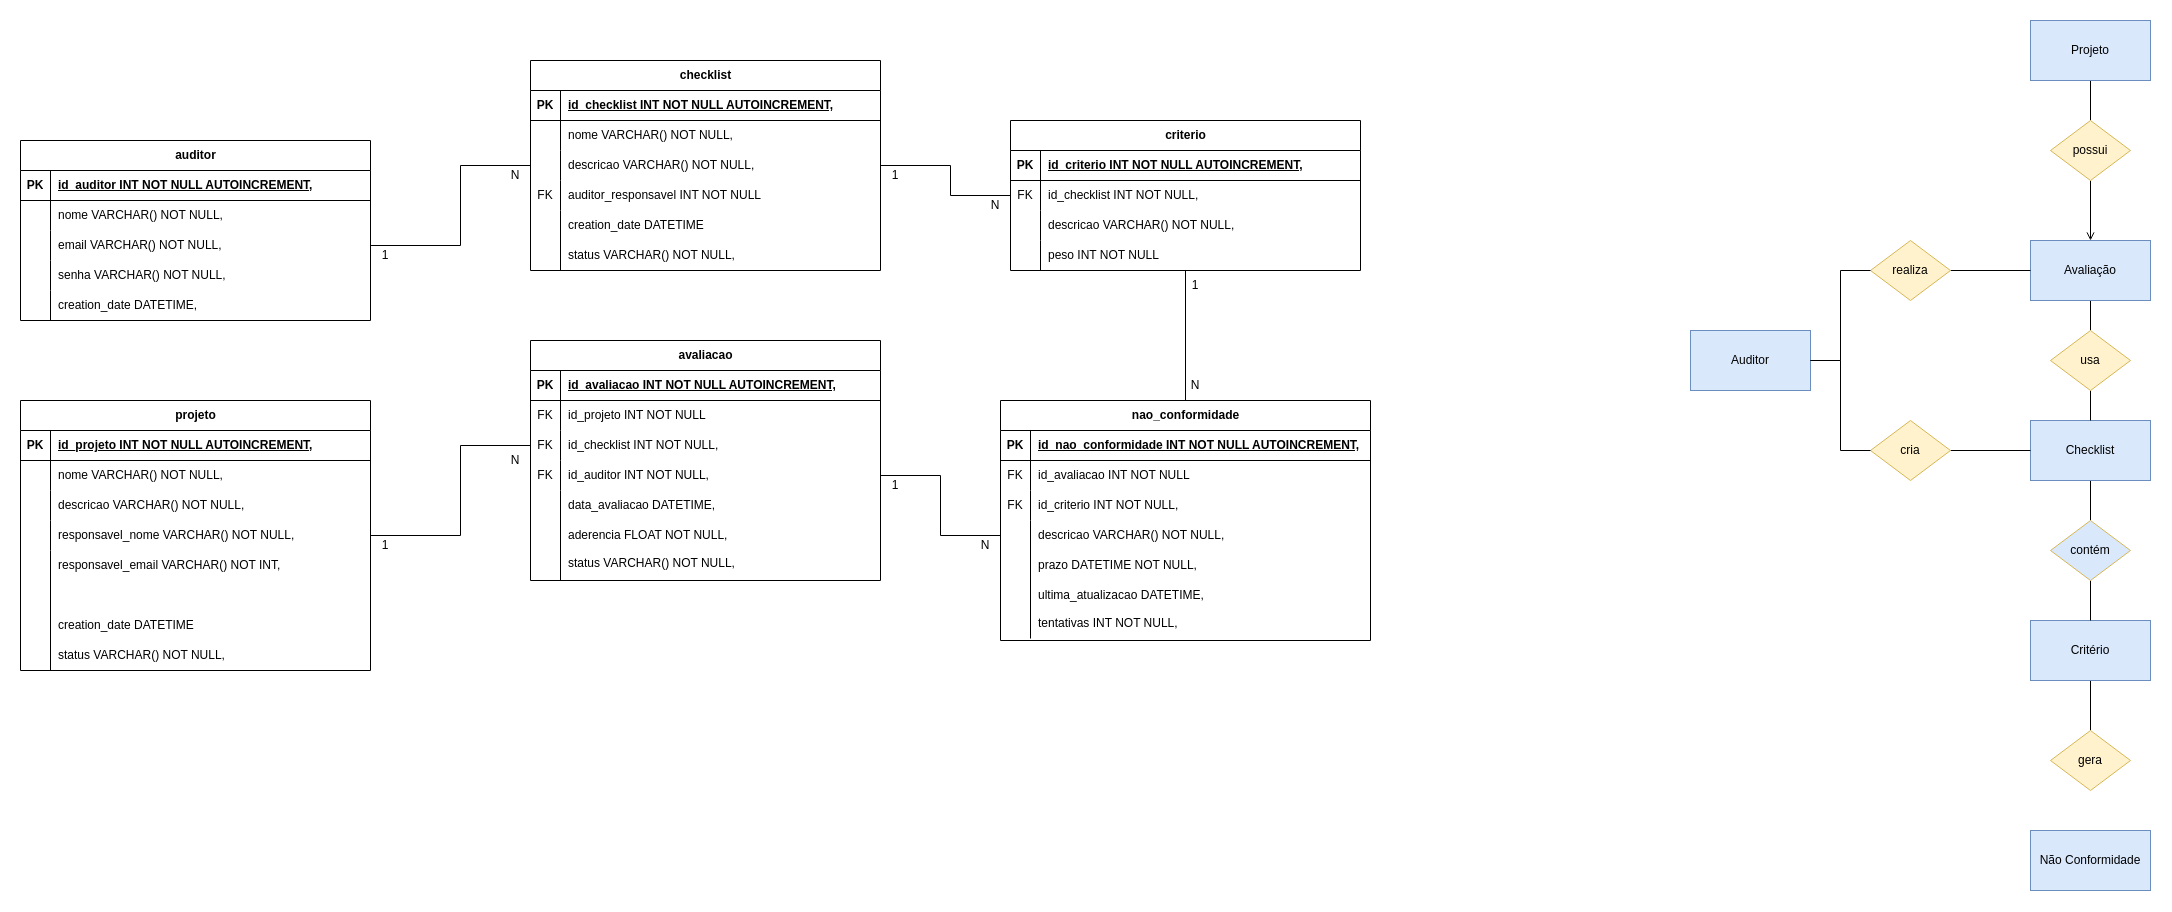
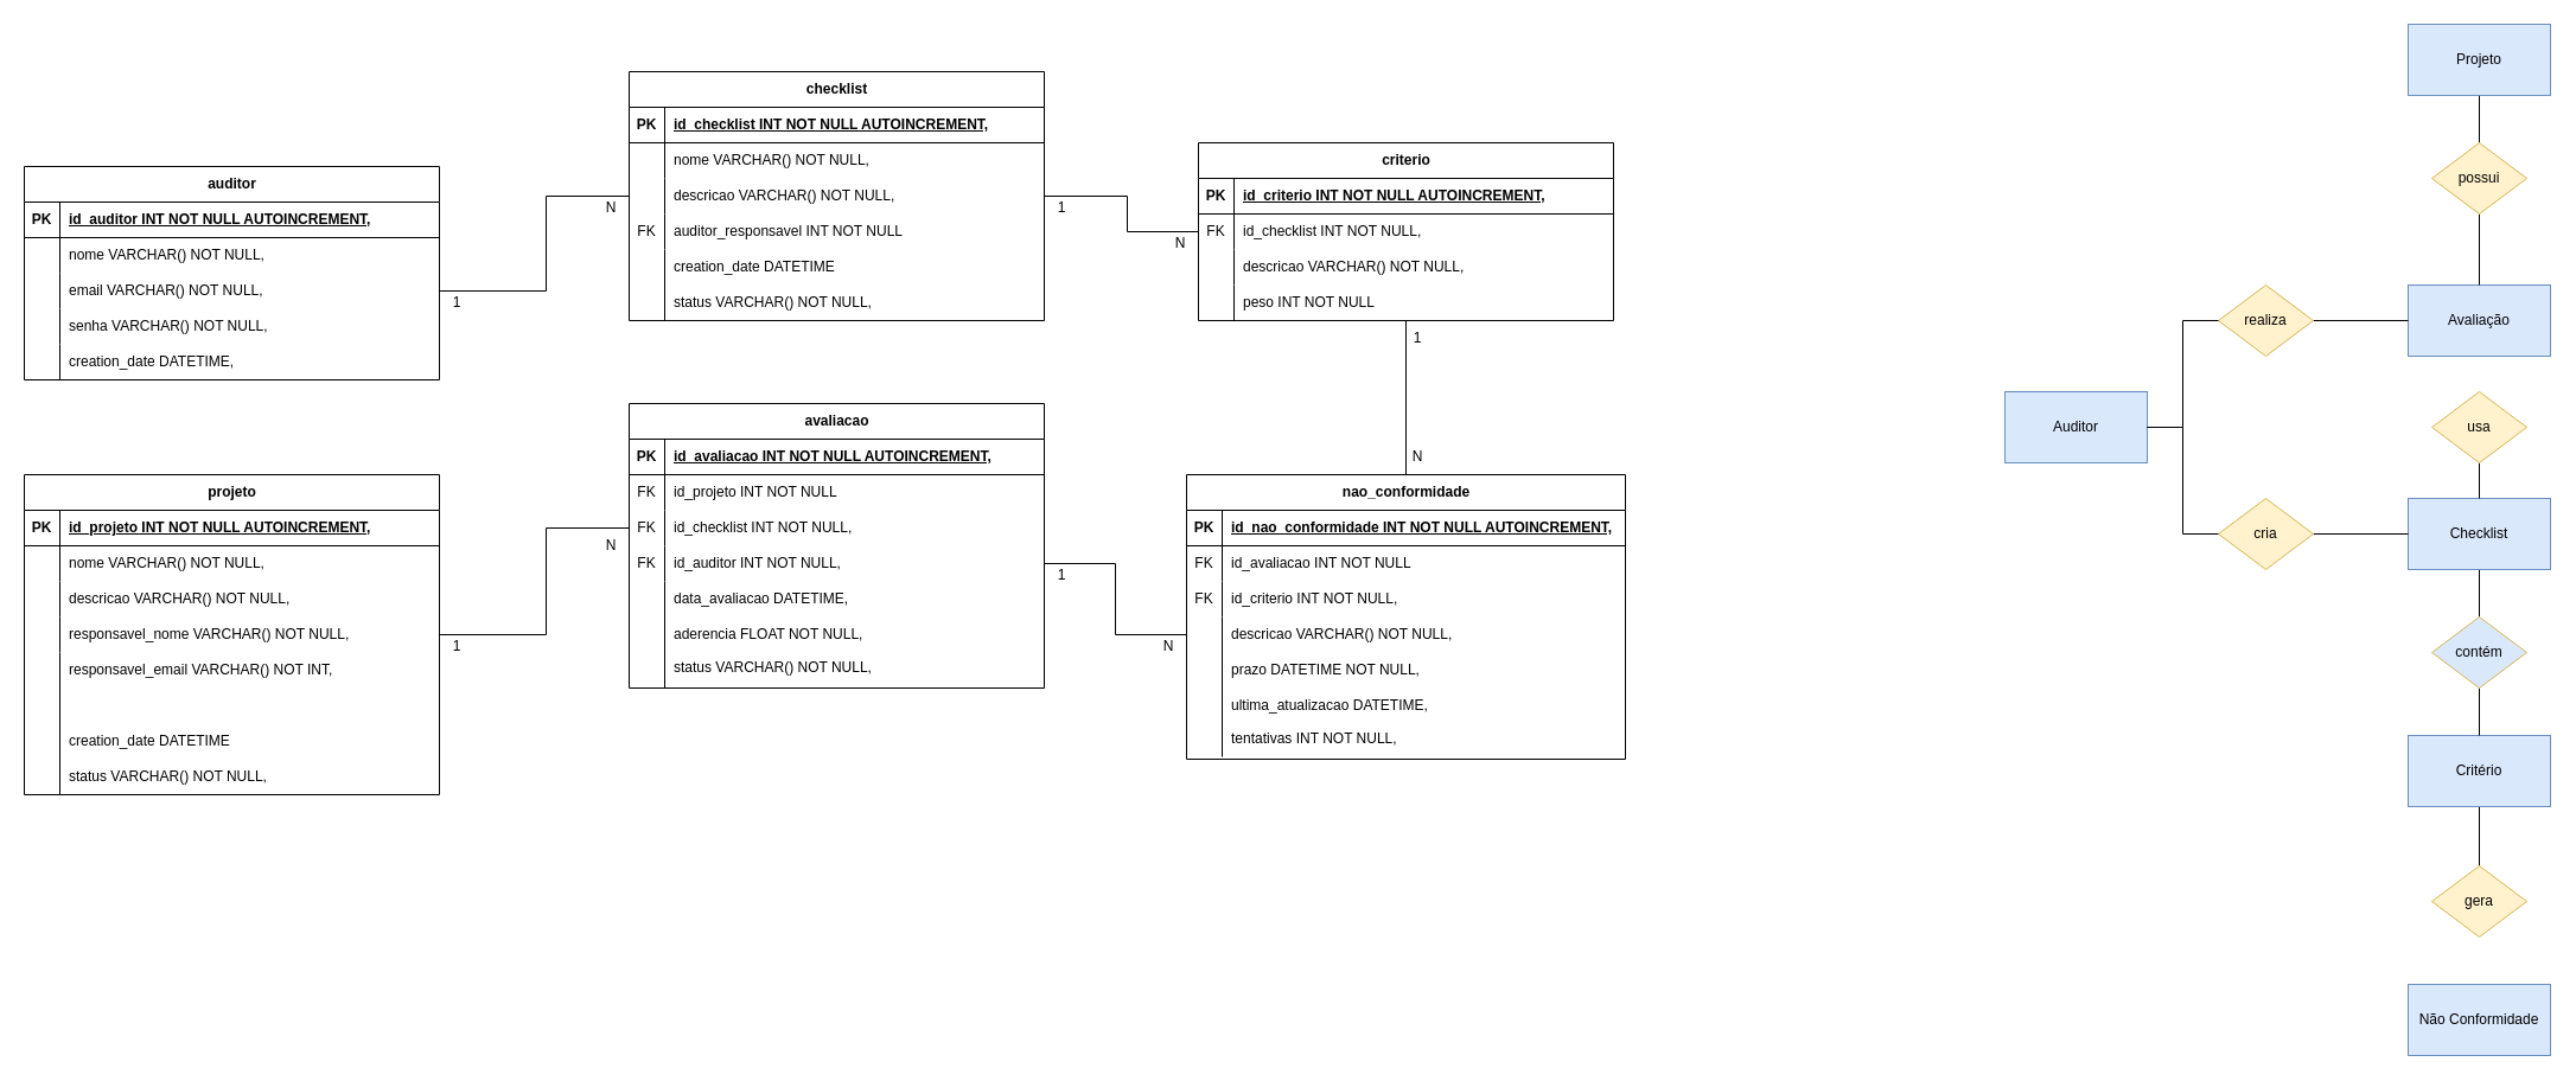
- <mxCell id="149" style="edgeStyle=orthogonalEdgeStyle;rounded=0;orthogonalLoop=1;jettySize=auto;html=1;exitX=0.5;exitY=1;exitDx=0;exitDy=0;entryX=0.5;entryY=0;entryDx=0;entryDy=0;endArrow=open;endFill=0;" parent="1" source="150" target="143" edge="1"><mxGeometry relative="1" as="geometry" /></mxCell>
+ <mxCell id="149" style="edgeStyle=orthogonalEdgeStyle;rounded=0;orthogonalLoop=1;jettySize=auto;html=1;exitX=0.5;exitY=1;exitDx=0;exitDy=0;entryX=0.5;entryY=0;entryDx=0;entryDy=0;endArrow=none;endFill=0;" parent="1" source="150" target="143" edge="1"><mxGeometry relative="1" as="geometry" /></mxCell>
- <mxCell id="142" style="edgeStyle=orthogonalEdgeStyle;rounded=0;orthogonalLoop=1;jettySize=auto;html=1;exitX=0.5;exitY=1;exitDx=0;exitDy=0;entryX=0.5;entryY=0;entryDx=0;entryDy=0;endArrow=none;endFill=0;" parent="1" source="143" target="154" edge="1"><mxGeometry relative="1" as="geometry" /></mxCell>
